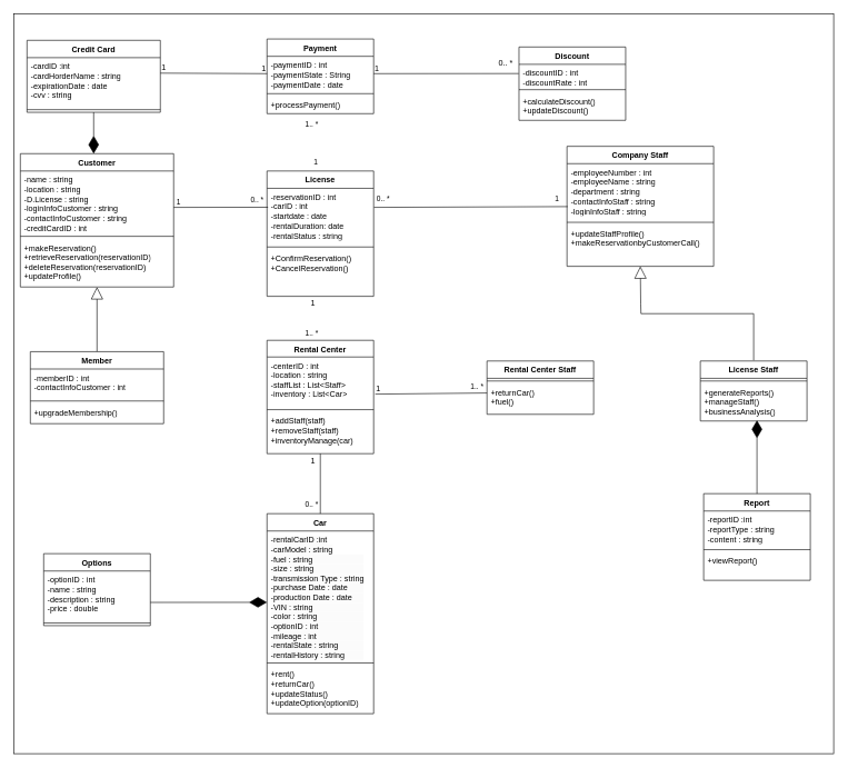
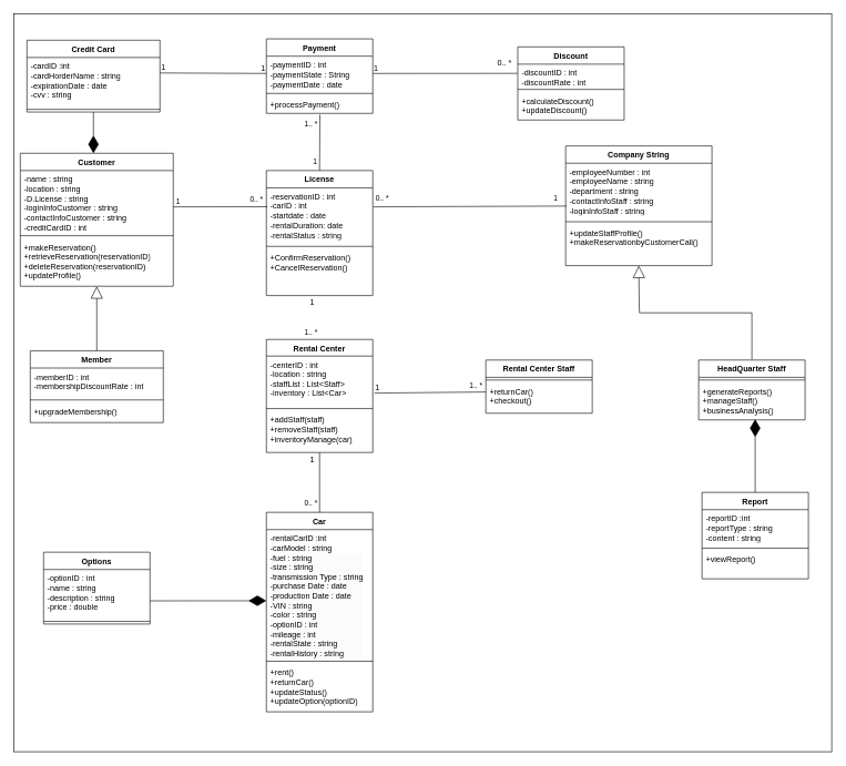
+ <mxCell id="34" value="" style="endArrow=none;html=1;rounded=0;exitX=0.5;exitY=0;exitDx=0;exitDy=0;entryX=0.503;entryY=1.077;entryDx=0;entryDy=0;entryPerimeter=0;" parent="1" source="14" target="33" edge="1"><mxGeometry relative="1" as="geometry"><mxPoint x="610" y="90" as="sourcePoint" /><mxPoint x="550" y="240" as="targetPoint" /></mxGeometry></mxCell>
- <mxCell id="49" value="Company Staff" style="swimlane;fontStyle=1;align=center;verticalAlign=top;childLayout=stackLayout;horizontal=1;startSize=26;horizontalStack=0;resizeParent=1;resizeParentMax=0;resizeLast=0;collapsible=1;marginBottom=0;whiteSpace=wrap;html=1;" parent="1" vertex="1"><mxGeometry x="850" y="219" width="220" height="180" as="geometry" /></mxCell>
+ <mxCell id="49" value="Company String" style="swimlane;fontStyle=1;align=center;verticalAlign=top;childLayout=stackLayout;horizontal=1;startSize=26;horizontalStack=0;resizeParent=1;resizeParentMax=0;resizeLast=0;collapsible=1;marginBottom=0;whiteSpace=wrap;html=1;" parent="1" vertex="1"><mxGeometry x="850" y="219" width="220" height="180" as="geometry" /></mxCell>
- <mxCell id="21" value="License Staff" style="swimlane;fontStyle=1;align=center;verticalAlign=top;childLayout=stackLayout;horizontal=1;startSize=26;horizontalStack=0;resizeParent=1;resizeParentMax=0;resizeLast=0;collapsible=1;marginBottom=0;whiteSpace=wrap;html=1;" parent="1" vertex="1"><mxGeometry x="1050" y="541" width="160" height="90" as="geometry" /></mxCell>
+ <mxCell id="21" value="HeadQuarter Staff" style="swimlane;fontStyle=1;align=center;verticalAlign=top;childLayout=stackLayout;horizontal=1;startSize=26;horizontalStack=0;resizeParent=1;resizeParentMax=0;resizeLast=0;collapsible=1;marginBottom=0;whiteSpace=wrap;html=1;" parent="1" vertex="1"><mxGeometry x="1050" y="541" width="160" height="90" as="geometry" /></mxCell>
- <mxCell id="66" value="-memberID : int&lt;div&gt;-contactInfoCustomer : int&lt;/div&gt;" style="text;strokeColor=none;fillColor=none;align=left;verticalAlign=top;spacingLeft=4;spacingRight=4;overflow=hidden;rotatable=0;points=[[0,0.5],[1,0.5]];portConstraint=eastwest;whiteSpace=wrap;html=1;" parent="65" vertex="1"><mxGeometry y="26" width="200" height="44" as="geometry" /></mxCell>
+ <mxCell id="66" value="-memberID : int&lt;div&gt;-membershipDiscountRate : int&lt;/div&gt;" style="text;strokeColor=none;fillColor=none;align=left;verticalAlign=top;spacingLeft=4;spacingRight=4;overflow=hidden;rotatable=0;points=[[0,0.5],[1,0.5]];portConstraint=eastwest;whiteSpace=wrap;html=1;" parent="65" vertex="1"><mxGeometry y="26" width="200" height="44" as="geometry" /></mxCell>
- <mxCell id="9" value="&lt;div&gt;+returnCar()&lt;/div&gt;&lt;div&gt;+fuel()&lt;/div&gt;" style="text;strokeColor=none;fillColor=none;align=left;verticalAlign=top;spacingLeft=4;spacingRight=4;overflow=hidden;rotatable=0;points=[[0,0.5],[1,0.5]];portConstraint=eastwest;whiteSpace=wrap;html=1;" parent="7" vertex="1"><mxGeometry y="34" width="160" height="46" as="geometry" /></mxCell>
+ <mxCell id="9" value="&lt;div&gt;+returnCar()&lt;/div&gt;&lt;div&gt;+checkout()&lt;/div&gt;" style="text;strokeColor=none;fillColor=none;align=left;verticalAlign=top;spacingLeft=4;spacingRight=4;overflow=hidden;rotatable=0;points=[[0,0.5],[1,0.5]];portConstraint=eastwest;whiteSpace=wrap;html=1;" parent="7" vertex="1"><mxGeometry y="34" width="160" height="46" as="geometry" /></mxCell>
